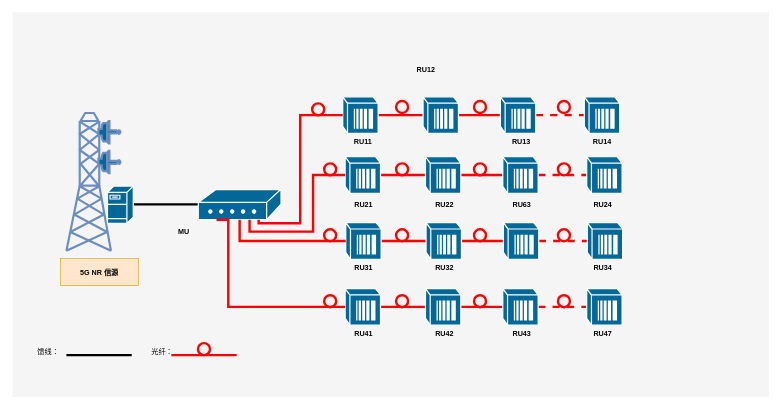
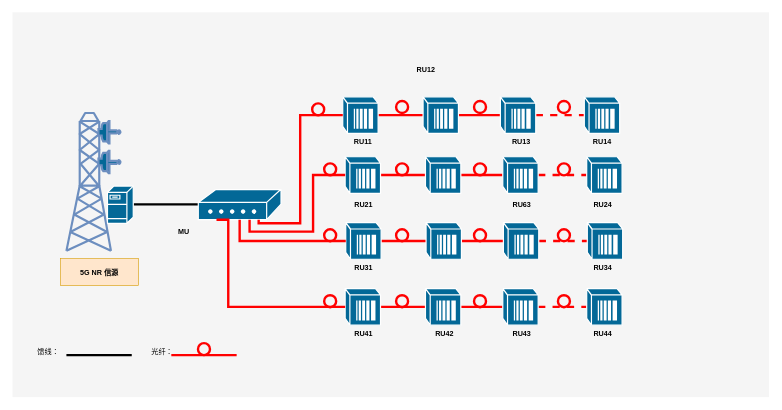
- <mxCell id="68" value="RU22" style="text;html=1;align=center;verticalAlign=middle;whiteSpace=wrap;rounded=0;fontStyle=1" vertex="1" parent="1"><mxGeometry x="695" y="326" width="91.5" height="30" as="geometry" /></mxCell>
- <mxCell id="72" value="RU32" style="text;html=1;align=center;verticalAlign=middle;whiteSpace=wrap;rounded=0;fontStyle=1" vertex="1" parent="1"><mxGeometry x="695" y="431" width="91.5" height="30" as="geometry" /></mxCell>
- <mxCell id="77" value="RU47" style="text;html=1;align=center;verticalAlign=middle;whiteSpace=wrap;rounded=0;fontStyle=1" vertex="1" parent="1"><mxGeometry x="959" y="542" width="91.5" height="30" as="geometry" /></mxCell>
+ <mxCell id="77" value="RU44" style="text;html=1;align=center;verticalAlign=middle;whiteSpace=wrap;rounded=0;fontStyle=1" vertex="1" parent="1"><mxGeometry x="959" y="542" width="91.5" height="30" as="geometry" /></mxCell>
